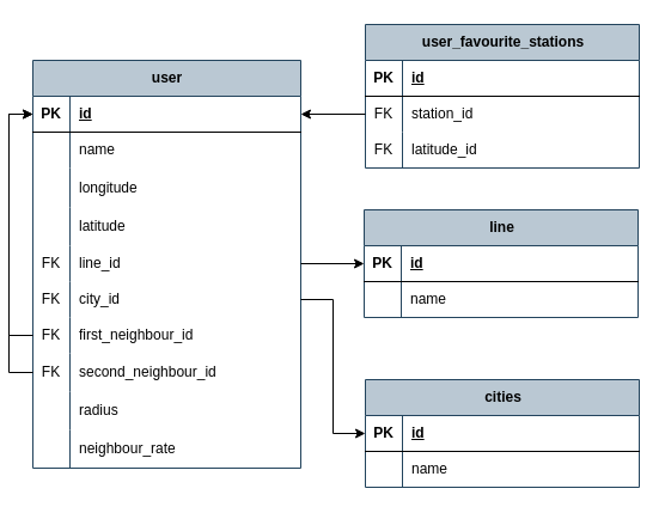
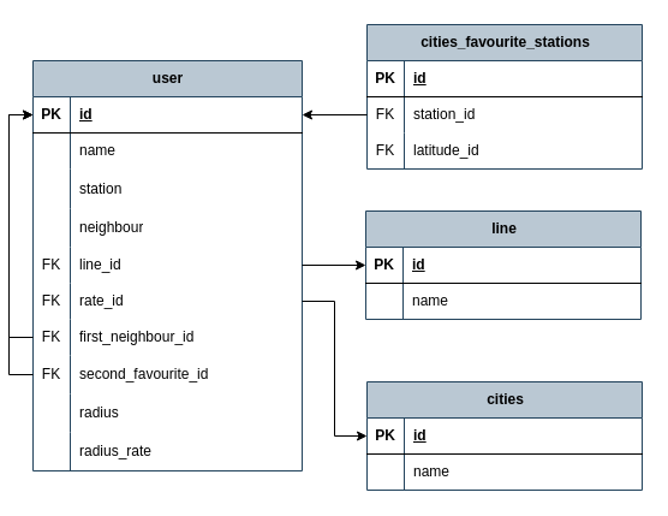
- <mxCell id="42" value="user_favourite_stations" style="shape=table;startSize=30;container=1;collapsible=1;childLayout=tableLayout;fixedRows=1;rowLines=0;fontStyle=1;align=center;resizeLast=1;html=1;fillColor=#bac8d3;strokeColor=#23445d;labelBackgroundColor=none;swimlaneFillColor=default;" parent="1" vertex="1"><mxGeometry x="302" y="20" width="229" height="120" as="geometry" /></mxCell>
+ <mxCell id="42" value="cities_favourite_stations" style="shape=table;startSize=30;container=1;collapsible=1;childLayout=tableLayout;fixedRows=1;rowLines=0;fontStyle=1;align=center;resizeLast=1;html=1;fillColor=#bac8d3;strokeColor=#23445d;labelBackgroundColor=none;swimlaneFillColor=default;" parent="1" vertex="1"><mxGeometry x="302" y="20" width="229" height="120" as="geometry" /></mxCell>
- <mxCell id="13" value="longitude" style="shape=partialRectangle;connectable=0;fillColor=none;top=0;left=0;bottom=0;right=0;align=left;spacingLeft=6;overflow=hidden;whiteSpace=wrap;html=1;" parent="11" vertex="1"><mxGeometry x="31" width="193" height="33" as="geometry"><mxRectangle width="193" height="33" as="alternateBounds" /></mxGeometry></mxCell>
+ <mxCell id="13" value="station" style="shape=partialRectangle;connectable=0;fillColor=none;top=0;left=0;bottom=0;right=0;align=left;spacingLeft=6;overflow=hidden;whiteSpace=wrap;html=1;" parent="11" vertex="1"><mxGeometry x="31" width="193" height="33" as="geometry"><mxRectangle width="193" height="33" as="alternateBounds" /></mxGeometry></mxCell>
- <mxCell id="16" value="latitude" style="shape=partialRectangle;connectable=0;fillColor=none;top=0;left=0;bottom=0;right=0;align=left;spacingLeft=6;overflow=hidden;whiteSpace=wrap;html=1;labelBackgroundColor=default;" parent="14" vertex="1"><mxGeometry x="31" width="193" height="32" as="geometry"><mxRectangle width="193" height="32" as="alternateBounds" /></mxGeometry></mxCell>
+ <mxCell id="16" value="neighbour" style="shape=partialRectangle;connectable=0;fillColor=none;top=0;left=0;bottom=0;right=0;align=left;spacingLeft=6;overflow=hidden;whiteSpace=wrap;html=1;labelBackgroundColor=default;" parent="14" vertex="1"><mxGeometry x="31" width="193" height="32" as="geometry"><mxRectangle width="193" height="32" as="alternateBounds" /></mxGeometry></mxCell>
- <mxCell id="22" value="city_id" style="shape=partialRectangle;connectable=0;fillColor=none;top=0;left=0;bottom=0;right=0;align=left;spacingLeft=6;overflow=hidden;whiteSpace=wrap;html=1;" parent="20" vertex="1"><mxGeometry x="31" width="193" height="30" as="geometry"><mxRectangle width="193" height="30" as="alternateBounds" /></mxGeometry></mxCell>
+ <mxCell id="22" value="rate_id" style="shape=partialRectangle;connectable=0;fillColor=none;top=0;left=0;bottom=0;right=0;align=left;spacingLeft=6;overflow=hidden;whiteSpace=wrap;html=1;" parent="20" vertex="1"><mxGeometry x="31" width="193" height="30" as="geometry"><mxRectangle width="193" height="30" as="alternateBounds" /></mxGeometry></mxCell>
- <mxCell id="28" value="second_neighbour_id" style="shape=partialRectangle;connectable=0;fillColor=none;top=0;left=0;bottom=0;right=0;align=left;spacingLeft=6;overflow=hidden;whiteSpace=wrap;html=1;labelBackgroundColor=default;" parent="26" vertex="1"><mxGeometry x="31" width="193" height="32" as="geometry"><mxRectangle width="193" height="32" as="alternateBounds" /></mxGeometry></mxCell>
+ <mxCell id="28" value="second_favourite_id" style="shape=partialRectangle;connectable=0;fillColor=none;top=0;left=0;bottom=0;right=0;align=left;spacingLeft=6;overflow=hidden;whiteSpace=wrap;html=1;labelBackgroundColor=default;" parent="26" vertex="1"><mxGeometry x="31" width="193" height="32" as="geometry"><mxRectangle width="193" height="32" as="alternateBounds" /></mxGeometry></mxCell>
- <mxCell id="34" value="neighbour_rate" style="shape=partialRectangle;connectable=0;fillColor=none;top=0;left=0;bottom=0;right=0;align=left;spacingLeft=6;overflow=hidden;whiteSpace=wrap;html=1;labelBackgroundColor=default;" parent="32" vertex="1"><mxGeometry x="31" width="193" height="32" as="geometry"><mxRectangle width="193" height="32" as="alternateBounds" /></mxGeometry></mxCell>
+ <mxCell id="34" value="radius_rate" style="shape=partialRectangle;connectable=0;fillColor=none;top=0;left=0;bottom=0;right=0;align=left;spacingLeft=6;overflow=hidden;whiteSpace=wrap;html=1;labelBackgroundColor=default;" parent="32" vertex="1"><mxGeometry x="31" width="193" height="32" as="geometry"><mxRectangle width="193" height="32" as="alternateBounds" /></mxGeometry></mxCell>
